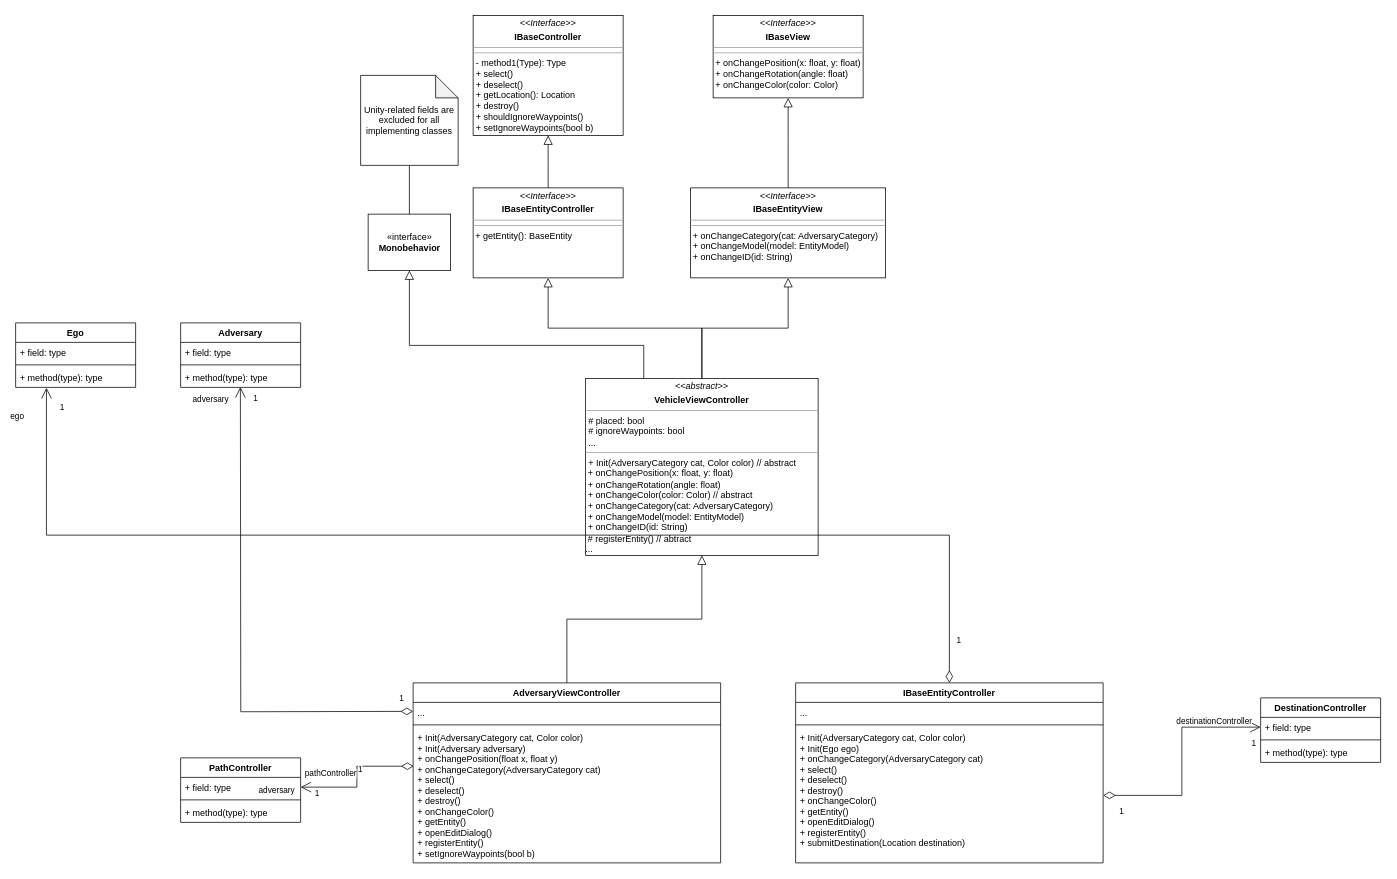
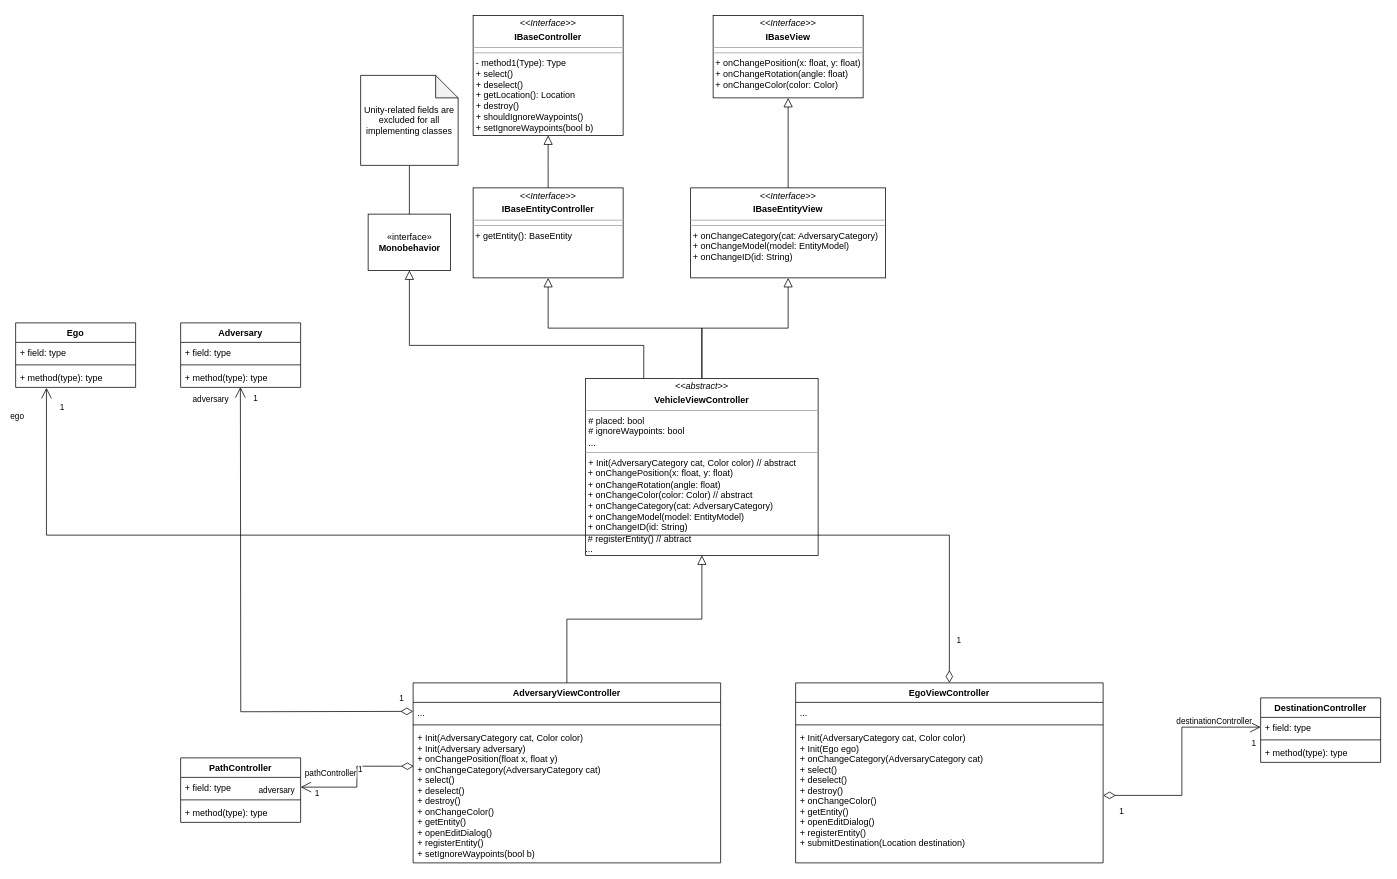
- <mxCell id="39" value="IBaseEntityController" style="swimlane;fontStyle=1;align=center;verticalAlign=top;childLayout=stackLayout;horizontal=1;startSize=26;horizontalStack=0;resizeParent=1;resizeParentMax=0;resizeLast=0;collapsible=1;marginBottom=0;" vertex="1" parent="1"><mxGeometry x="1060" y="910" width="410" height="240" as="geometry" /></mxCell>
+ <mxCell id="39" value="EgoViewController" style="swimlane;fontStyle=1;align=center;verticalAlign=top;childLayout=stackLayout;horizontal=1;startSize=26;horizontalStack=0;resizeParent=1;resizeParentMax=0;resizeLast=0;collapsible=1;marginBottom=0;" vertex="1" parent="1"><mxGeometry x="1060" y="910" width="410" height="240" as="geometry" /></mxCell>
